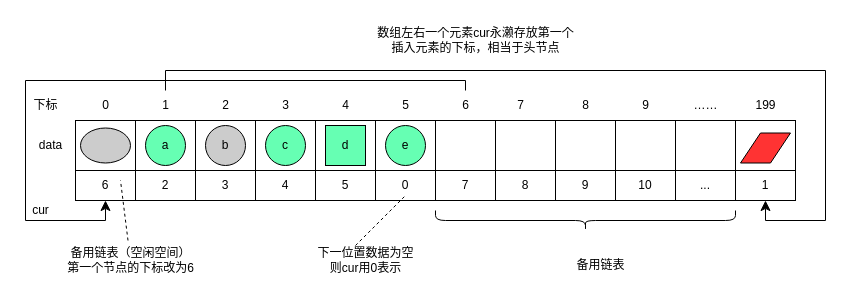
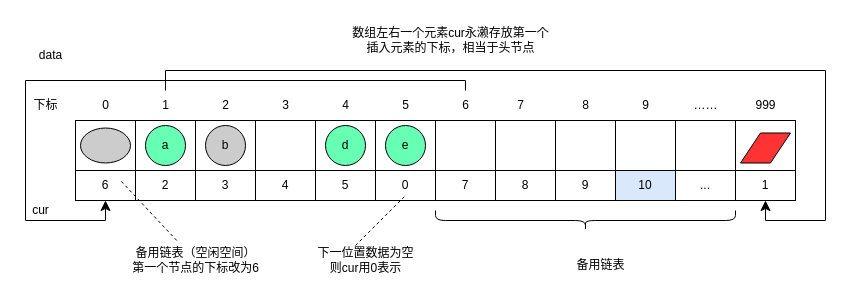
- <mxCell id="48" value="数组左右一个元素cur永濑存放第一个&lt;div&gt;插入元素的下标，相当于头节点&lt;/div&gt;" style="text;html=1;align=center;verticalAlign=middle;resizable=0;points=[];autosize=1;strokeColor=none;fillColor=none;" parent="1" vertex="1"><mxGeometry x="365" y="20" width="220" height="40" as="geometry" /></mxCell>
+ <mxCell id="48" value="数组左右一个元素cur永濑存放第一个&lt;div&gt;插入元素的下标，相当于头节点&lt;/div&gt;" style="text;html=1;align=center;verticalAlign=middle;resizable=0;points=[];autosize=1;strokeColor=none;fillColor=none;" parent="1" vertex="1"><mxGeometry x="340" y="20" width="220" height="40" as="geometry" /></mxCell>
- <mxCell id="42" value="199" style="text;html=1;align=center;verticalAlign=middle;resizable=0;points=[];autosize=1;strokeColor=none;fillColor=none;" parent="1" vertex="1"><mxGeometry x="745" y="90" width="40" height="30" as="geometry" /></mxCell>
+ <mxCell id="42" value="999" style="text;html=1;align=center;verticalAlign=middle;resizable=0;points=[];autosize=1;strokeColor=none;fillColor=none;" parent="1" vertex="1"><mxGeometry x="745" y="90" width="40" height="30" as="geometry" /></mxCell>
- <mxCell id="26" value="data" style="text;html=1;align=center;verticalAlign=middle;resizable=0;points=[];autosize=1;strokeColor=none;fillColor=none;" parent="1" vertex="1"><mxGeometry x="25" y="130" width="50" height="30" as="geometry" /></mxCell>
+ <mxCell id="26" value="data" style="text;html=1;align=center;verticalAlign=middle;resizable=0;points=[];autosize=1;strokeColor=none;fillColor=none;" parent="1" vertex="1"><mxGeometry x="25" y="40" width="50" height="30" as="geometry" /></mxCell>
- <mxCell id="51" value="c" style="ellipse;whiteSpace=wrap;html=1;aspect=fixed;fillColor=#66FFB3;" parent="1" vertex="1"><mxGeometry x="265" y="125" width="40" height="40" as="geometry" /></mxCell>
- <mxCell id="52" value="d" style="whiteSpace=wrap;html=1;aspect=fixed;fillColor=#66FFB3;rounded=0;" parent="1" vertex="1"><mxGeometry x="325" y="125" width="40" height="40" as="geometry" /></mxCell>
+ <mxCell id="52" value="d" style="ellipse;whiteSpace=wrap;html=1;aspect=fixed;fillColor=#66FFB3;" parent="1" vertex="1"><mxGeometry x="325" y="125" width="40" height="40" as="geometry" /></mxCell>
- <mxCell id="21" value="10" style="rounded=0;whiteSpace=wrap;html=1;" parent="1" vertex="1"><mxGeometry x="615" y="170" width="60" height="30" as="geometry" /></mxCell>
+ <mxCell id="21" value="10" style="rounded=0;whiteSpace=wrap;html=1;fillColor=#dae8fc;" parent="1" vertex="1"><mxGeometry x="615" y="170" width="60" height="30" as="geometry" /></mxCell>
- <mxCell id="46" value="备用&lt;span style=&quot;background-color: transparent;&quot;&gt;链表（空闲空间）&lt;/span&gt;&lt;div&gt;&lt;span style=&quot;background-color: transparent;&quot;&gt;第一个节点的下标改为6&lt;/span&gt;&lt;/div&gt;" style="text;html=1;align=center;verticalAlign=middle;resizable=0;points=[];autosize=1;strokeColor=none;fillColor=none;" parent="1" vertex="1"><mxGeometry x="55" y="240" width="150" height="40" as="geometry" /></mxCell>
+ <mxCell id="46" value="备用&lt;span style=&quot;background-color: transparent;&quot;&gt;链表（空闲空间）&lt;/span&gt;&lt;div&gt;&lt;span style=&quot;background-color: transparent;&quot;&gt;第一个节点的下标改为6&lt;/span&gt;&lt;/div&gt;" style="text;html=1;align=center;verticalAlign=middle;resizable=0;points=[];autosize=1;strokeColor=none;fillColor=none;" parent="1" vertex="1"><mxGeometry x="120" y="240" width="150" height="40" as="geometry" /></mxCell>
